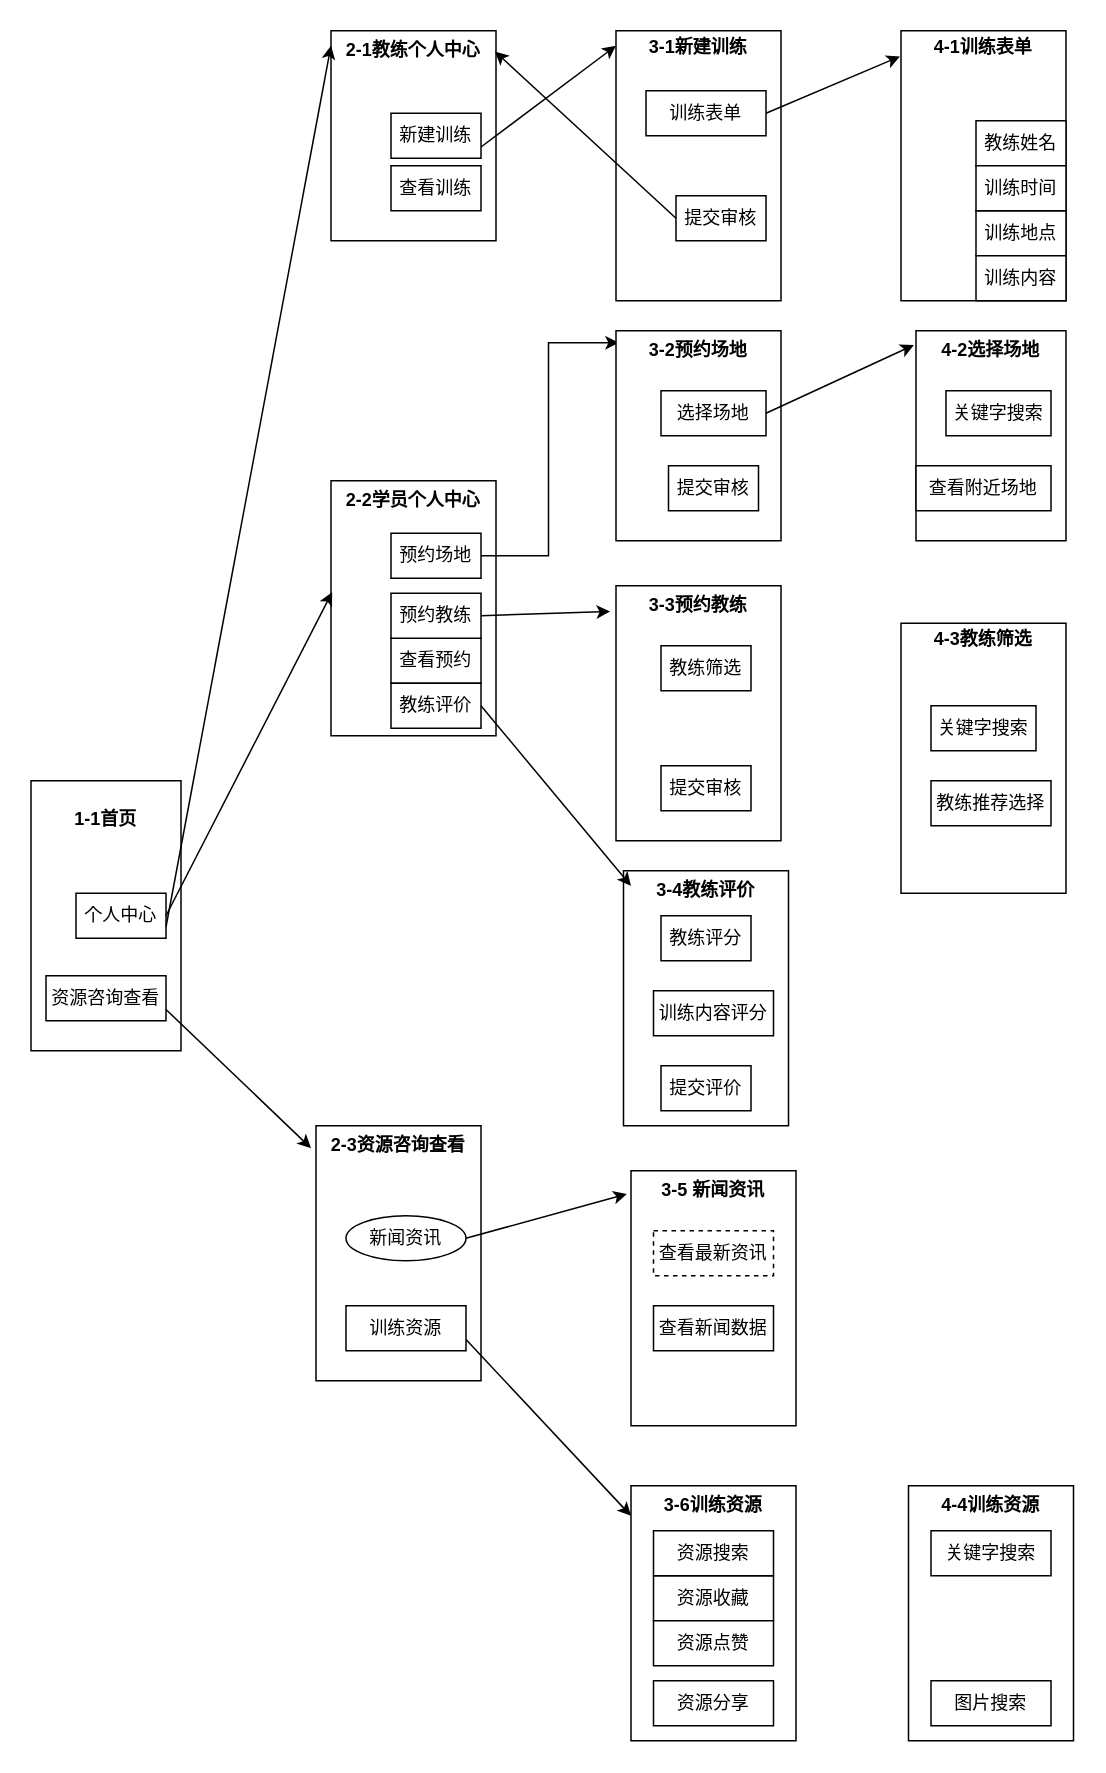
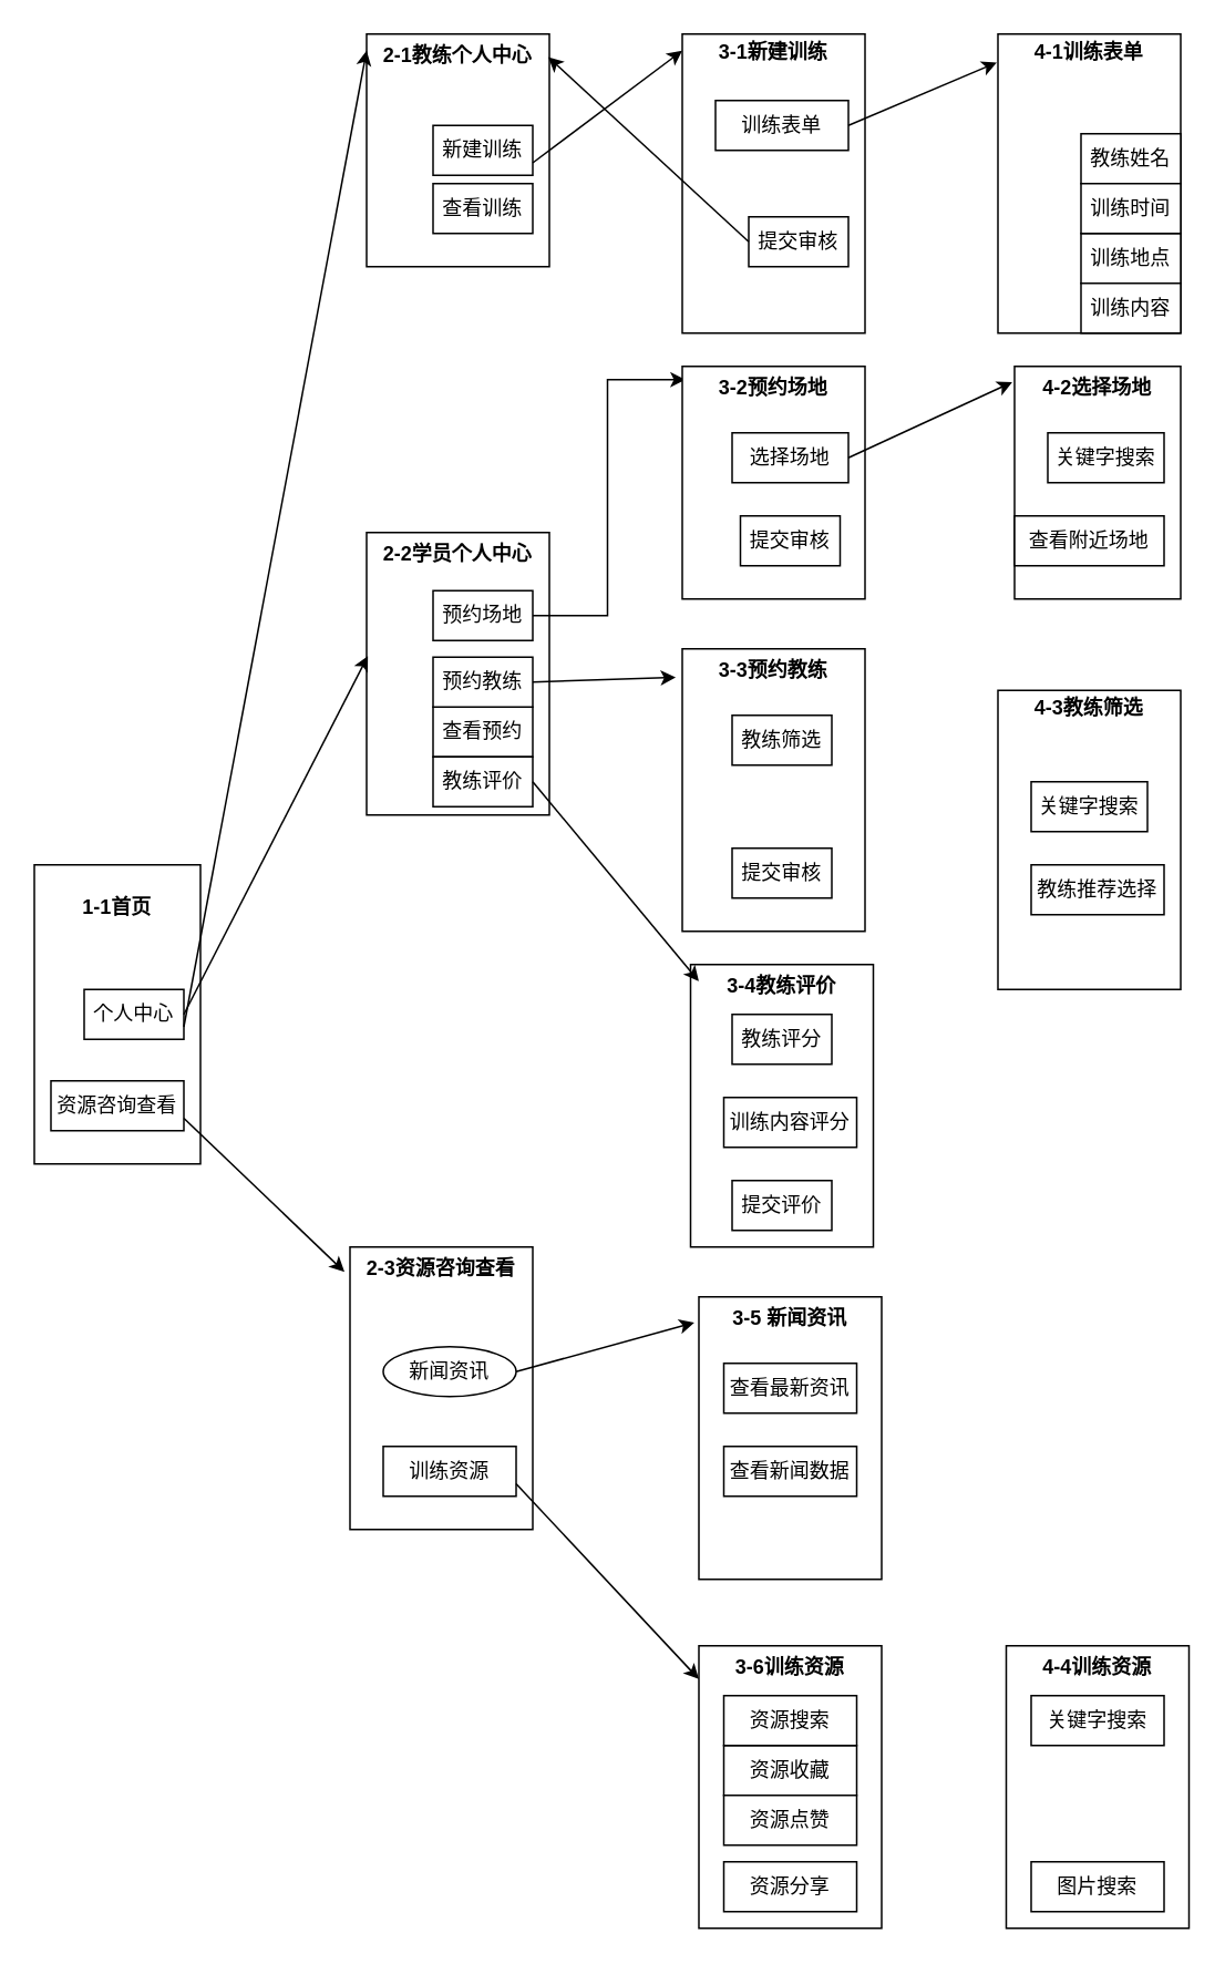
- <mxCell id="54" value="查看最新资讯" style="rounded=0;whiteSpace=wrap;html=1;dashed=1;" parent="1" vertex="1"><mxGeometry x="435" y="820" width="80" height="30" as="geometry" /></mxCell>
+ <mxCell id="54" value="查看最新资讯" style="rounded=0;whiteSpace=wrap;html=1;" parent="1" vertex="1"><mxGeometry x="435" y="820" width="80" height="30" as="geometry" /></mxCell>
